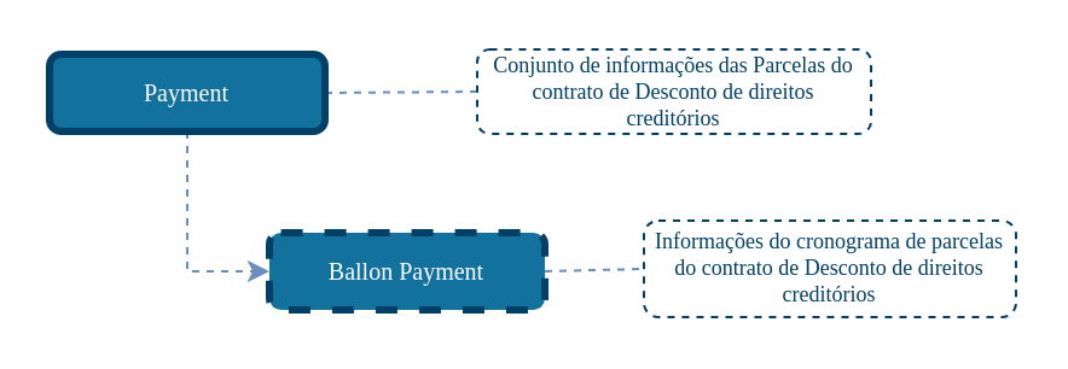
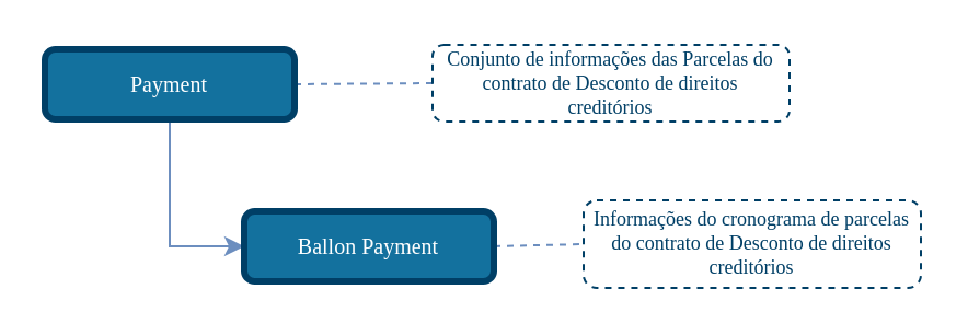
- <mxCell id="6" style="edgeStyle=orthogonalEdgeStyle;rounded=0;orthogonalLoop=1;jettySize=auto;html=1;exitX=0.5;exitY=1;exitDx=0;exitDy=0;entryX=0;entryY=0.5;entryDx=0;entryDy=0;strokeColor=#6C8EBF;endArrow=classic;endFill=1;dashed=1;" parent="1" source="7" target="8" edge="1"><mxGeometry relative="1" as="geometry"><mxPoint x="68" y="60" as="sourcePoint" /><mxPoint x="21" y="54" as="targetPoint" /></mxGeometry></mxCell>
+ <mxCell id="6" style="edgeStyle=orthogonalEdgeStyle;rounded=0;orthogonalLoop=1;jettySize=auto;html=1;exitX=0.5;exitY=1;exitDx=0;exitDy=0;entryX=0;entryY=0.5;entryDx=0;entryDy=0;strokeColor=#6C8EBF;endArrow=classic;endFill=1;" parent="1" source="7" target="8" edge="1"><mxGeometry relative="1" as="geometry"><mxPoint x="68" y="60" as="sourcePoint" /><mxPoint x="21" y="54" as="targetPoint" /></mxGeometry></mxCell>
- <mxCell id="8" value="Ballon Payment" style="rounded=1;whiteSpace=wrap;html=1;comic=0;shadow=0;backgroundOutline=0;snapToPoint=0;fixDash=0;strokeWidth=3;fontFamily=Verdana;fontStyle=0;labelBackgroundColor=none;labelBorderColor=none;fontSize=10;fillColor=#13719E;strokeColor=#003F66;fontColor=#ffffff;dashed=1;" parent="1" vertex="1"><mxGeometry x="111" y="96" width="114" height="32" as="geometry" /></mxCell>
+ <mxCell id="8" value="Ballon Payment" style="rounded=1;whiteSpace=wrap;html=1;comic=0;shadow=0;backgroundOutline=0;snapToPoint=0;fixDash=0;strokeWidth=3;fontFamily=Verdana;fontStyle=0;labelBackgroundColor=none;labelBorderColor=none;fontSize=10;fillColor=#13719E;strokeColor=#003F66;fontColor=#ffffff;" parent="1" vertex="1"><mxGeometry x="111" y="96" width="114" height="32" as="geometry" /></mxCell>
